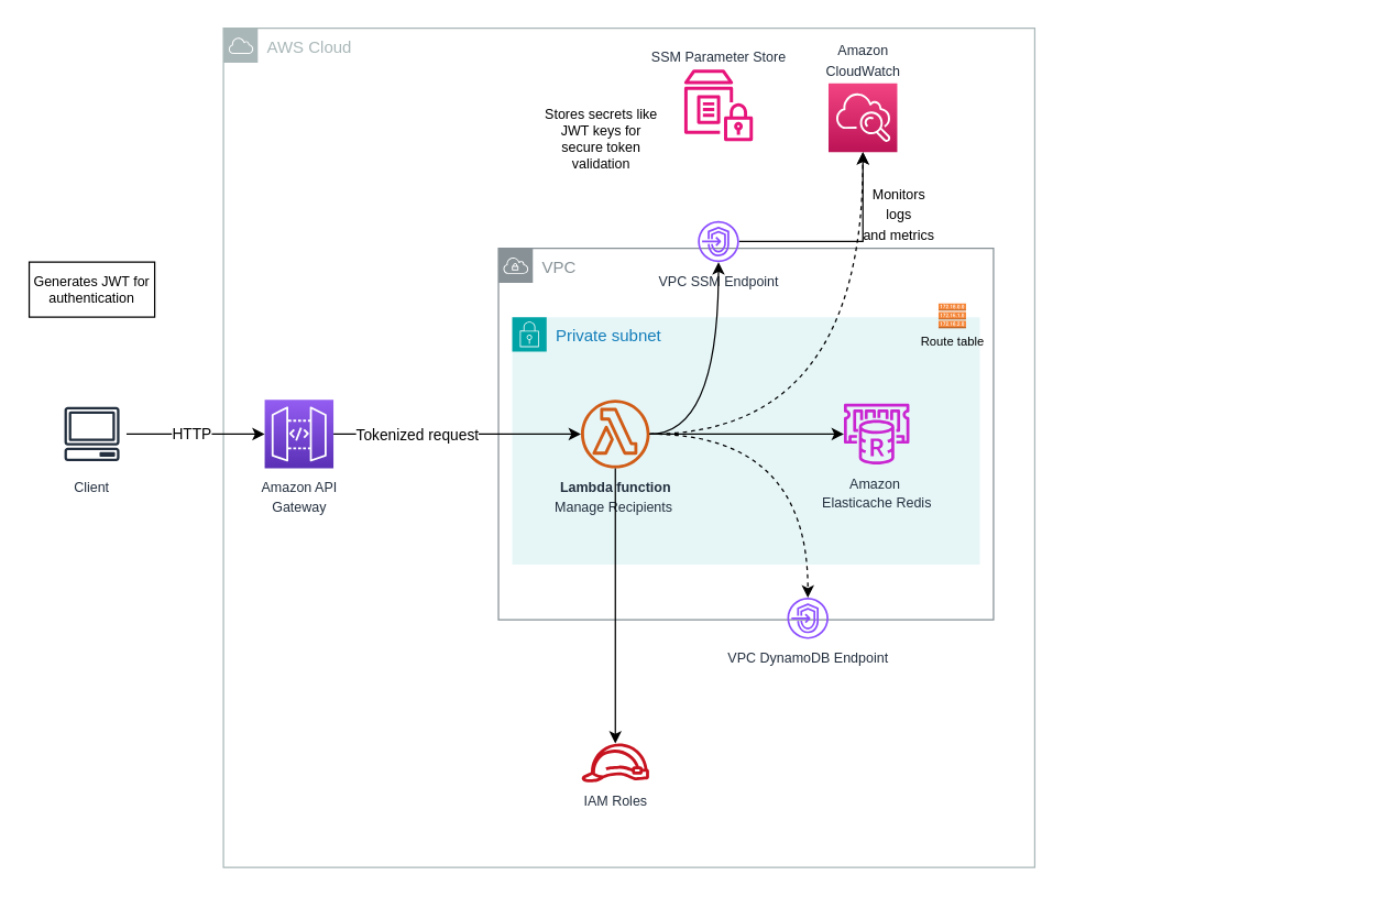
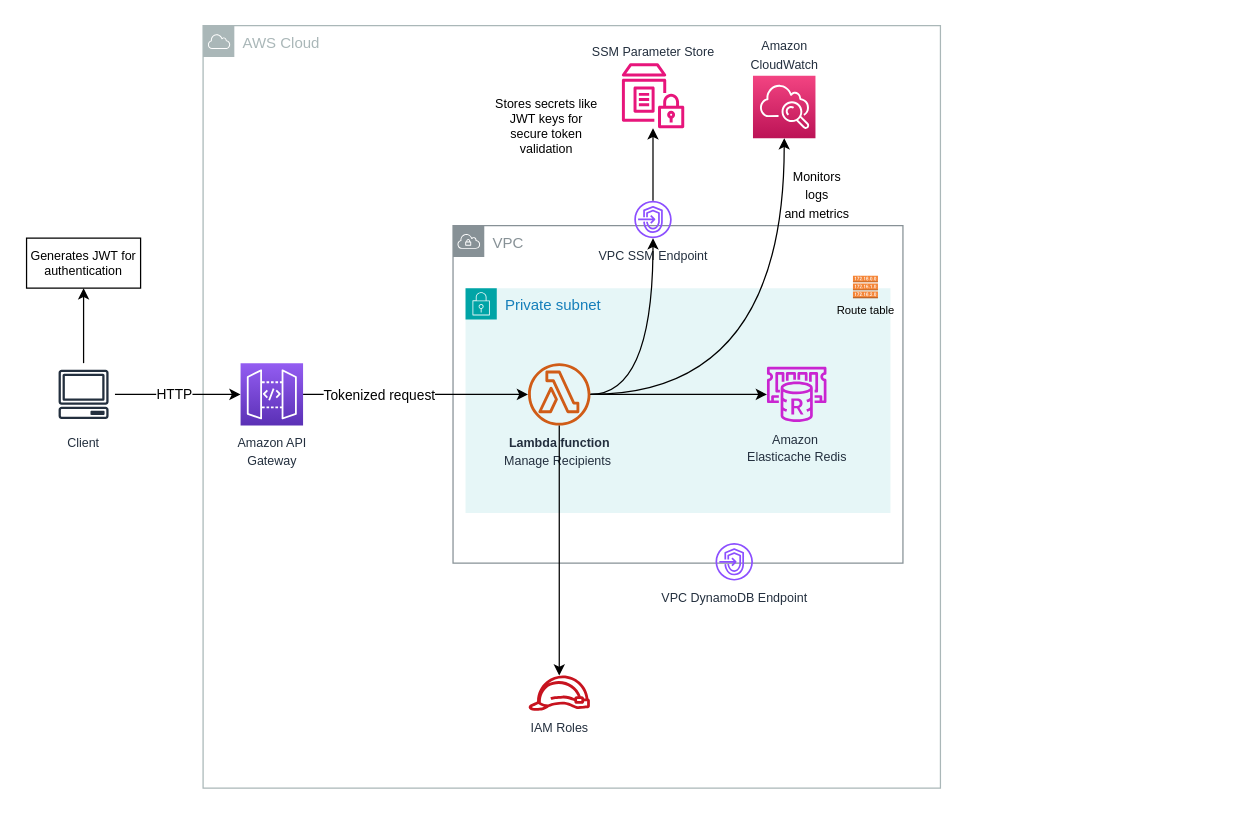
- <mxCell id="19" style="edgeStyle=orthogonalEdgeStyle;rounded=0;orthogonalLoop=1;jettySize=auto;html=1;" parent="1" source="20" target="22" edge="1"><mxGeometry relative="1" as="geometry"><mxPoint x="570" y="158" as="targetPoint" /></mxGeometry></mxCell>
+ <mxCell id="19" style="edgeStyle=orthogonalEdgeStyle;rounded=0;orthogonalLoop=1;jettySize=auto;html=1;" parent="1" source="20" target="15" edge="1"><mxGeometry relative="1" as="geometry"><mxPoint x="570" y="158" as="targetPoint" /></mxGeometry></mxCell>
- <mxCell id="24" style="edgeStyle=orthogonalEdgeStyle;rounded=0;orthogonalLoop=1;jettySize=auto;html=1;curved=1;dashed=1;" edge="1" parent="1" source="6" target="22"><mxGeometry relative="1" as="geometry" /></mxCell>
+ <mxCell id="24" style="edgeStyle=orthogonalEdgeStyle;rounded=0;orthogonalLoop=1;jettySize=auto;html=1;curved=1;dashed=0;" edge="1" parent="1" source="6" target="22"><mxGeometry relative="1" as="geometry" /></mxCell>
+ <mxCell id="21" style="edgeStyle=orthogonalEdgeStyle;rounded=0;orthogonalLoop=1;jettySize=auto;html=1;entryX=0.5;entryY=1;entryDx=0;entryDy=0;entryPerimeter=0;" parent="1" source="14" target="17" edge="1"><mxGeometry relative="1" as="geometry" /></mxCell>
- <mxCell id="23" style="edgeStyle=orthogonalEdgeStyle;rounded=0;orthogonalLoop=1;jettySize=auto;html=1;curved=1;dashed=1;" edge="1" parent="1" source="6" target="18"><mxGeometry relative="1" as="geometry" /></mxCell>
